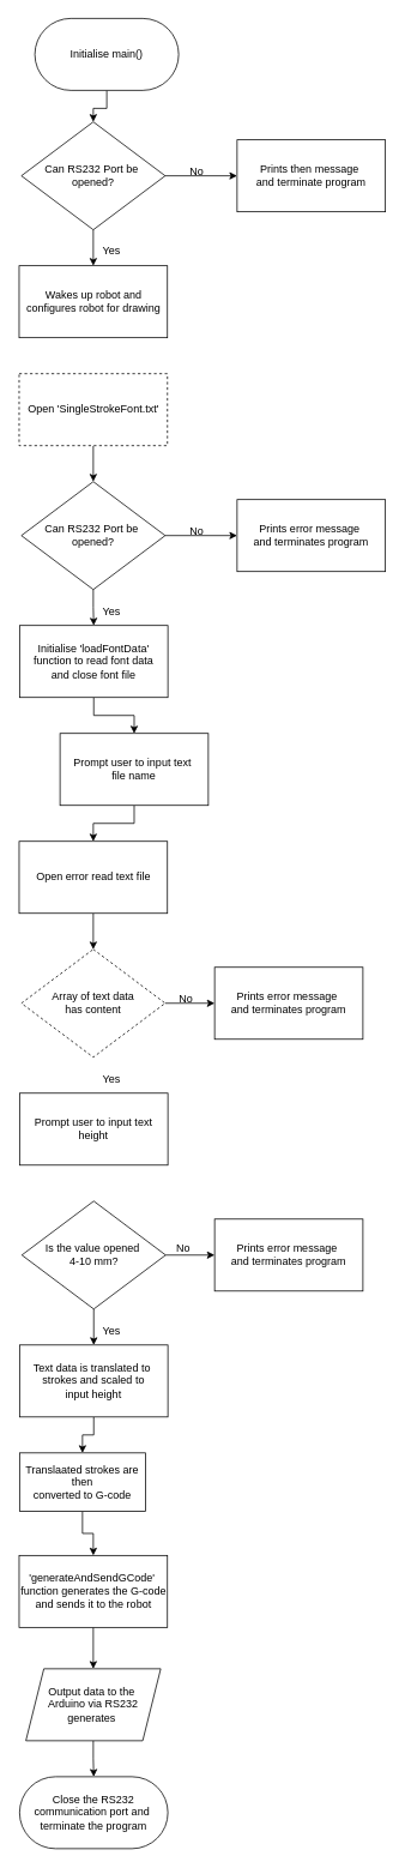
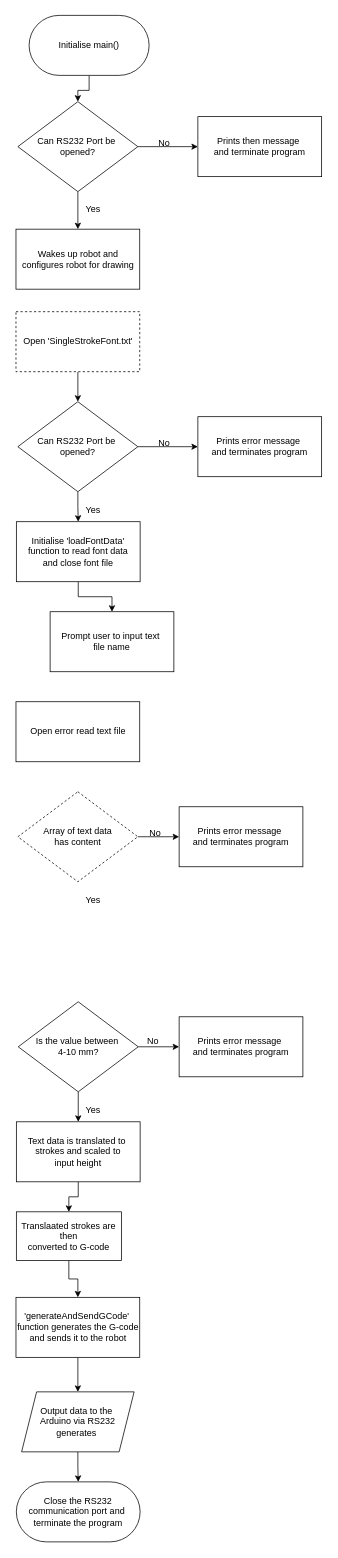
- <mxCell id="9" value="&lt;div&gt;Wakes up robot and configures robot for drawing&lt;/div&gt;" style="rounded=0;whiteSpace=wrap;html=1;" parent="1" vertex="1"><mxGeometry x="20.5" y="295" width="165" height="80" as="geometry" /></mxCell>
+ <mxCell id="9" value="&lt;div&gt;Wakes up robot and configures robot for drawing&lt;/div&gt;" style="rounded=0;whiteSpace=wrap;html=1;" parent="1" vertex="1"><mxGeometry x="20.5" y="305" width="165" height="80" as="geometry" /></mxCell>
- <mxCell id="20" style="edgeStyle=orthogonalEdgeStyle;rounded=0;orthogonalLoop=1;jettySize=auto;html=1;entryX=0.5;entryY=0;entryDx=0;entryDy=0;" parent="1" source="21" target="23" edge="1"><mxGeometry relative="1" as="geometry" /></mxCell>
- <mxCell id="22" style="edgeStyle=orthogonalEdgeStyle;rounded=0;orthogonalLoop=1;jettySize=auto;html=1;entryX=0.5;entryY=0;entryDx=0;entryDy=0;" parent="1" source="23" target="25" edge="1"><mxGeometry relative="1" as="geometry" /></mxCell>
- <mxCell id="29" value="Prompt user to input text height" style="rounded=0;whiteSpace=wrap;html=1;" parent="1" vertex="1"><mxGeometry x="21" y="1215" width="165" height="80" as="geometry" /></mxCell>
- <mxCell id="33" value="Is the value opened&amp;nbsp;&lt;div&gt;4-10 mm?&lt;/div&gt;" style="rhombus;whiteSpace=wrap;html=1;" parent="1" vertex="1"><mxGeometry x="23.5" y="1335" width="160" height="120" as="geometry" /></mxCell>
+ <mxCell id="33" value="Is the value between&amp;nbsp;&lt;div&gt;4-10 mm?&lt;/div&gt;" style="rhombus;whiteSpace=wrap;html=1;" parent="1" vertex="1"><mxGeometry x="23.5" y="1335" width="160" height="120" as="geometry" /></mxCell>
